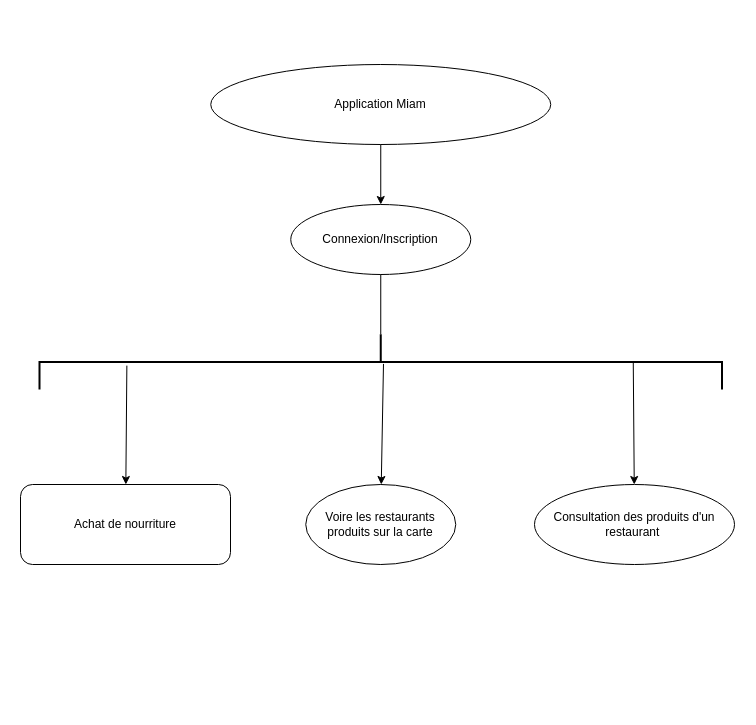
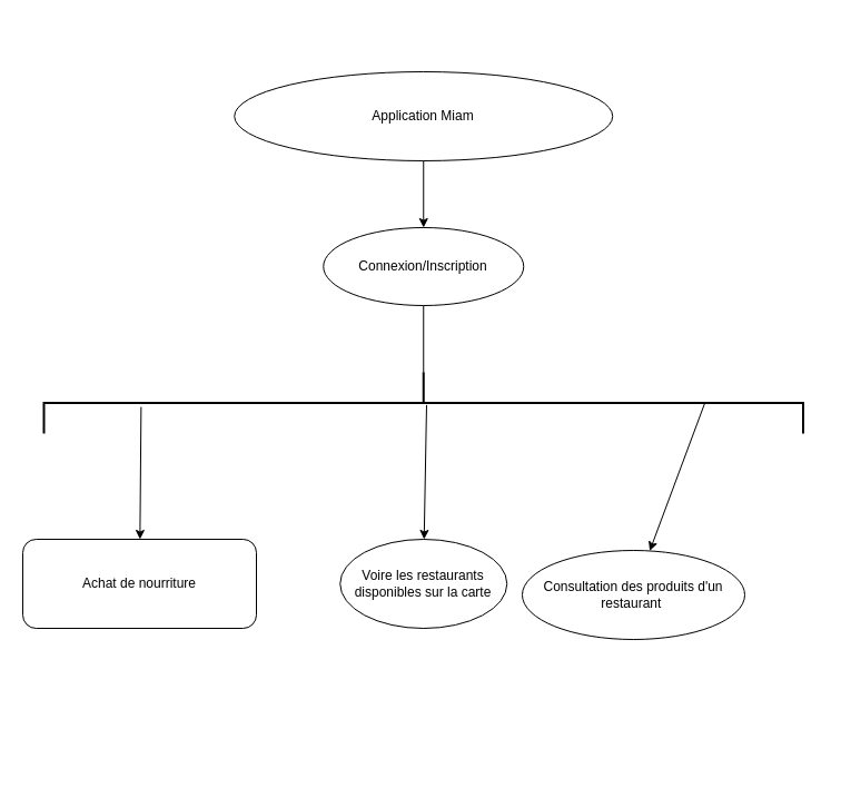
- <mxCell id="11" value="Voire les restaurants produits sur la carte" style="ellipse;whiteSpace=wrap;html=1;" vertex="1" parent="1"><mxGeometry x="305.26" y="484" width="150" height="80" as="geometry" /></mxCell>
+ <mxCell id="11" value="Voire les restaurants disponibles sur la carte" style="ellipse;whiteSpace=wrap;html=1;" vertex="1" parent="1"><mxGeometry x="305.26" y="484" width="150" height="80" as="geometry" /></mxCell>
- <mxCell id="5" value="Consultation des produits d'un restaurant&amp;nbsp;" style="ellipse;whiteSpace=wrap;html=1;" vertex="1" parent="1"><mxGeometry x="534" y="484" width="200" height="80" as="geometry" /></mxCell>
+ <mxCell id="5" value="Consultation des produits d'un restaurant&amp;nbsp;" style="ellipse;whiteSpace=wrap;html=1;" vertex="1" parent="1"><mxGeometry x="469" y="494" width="200" height="80" as="geometry" /></mxCell>
